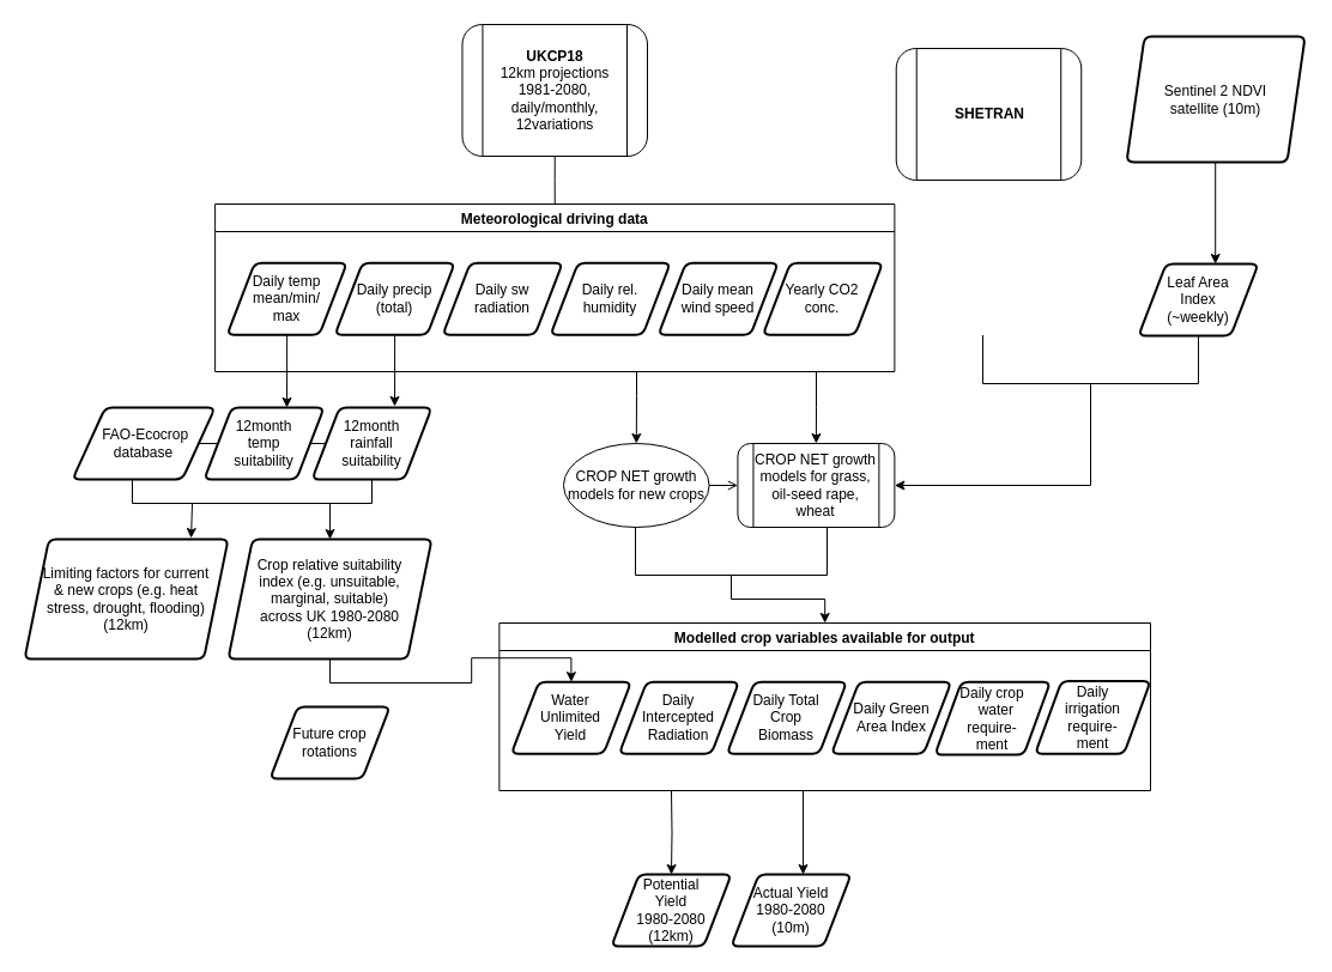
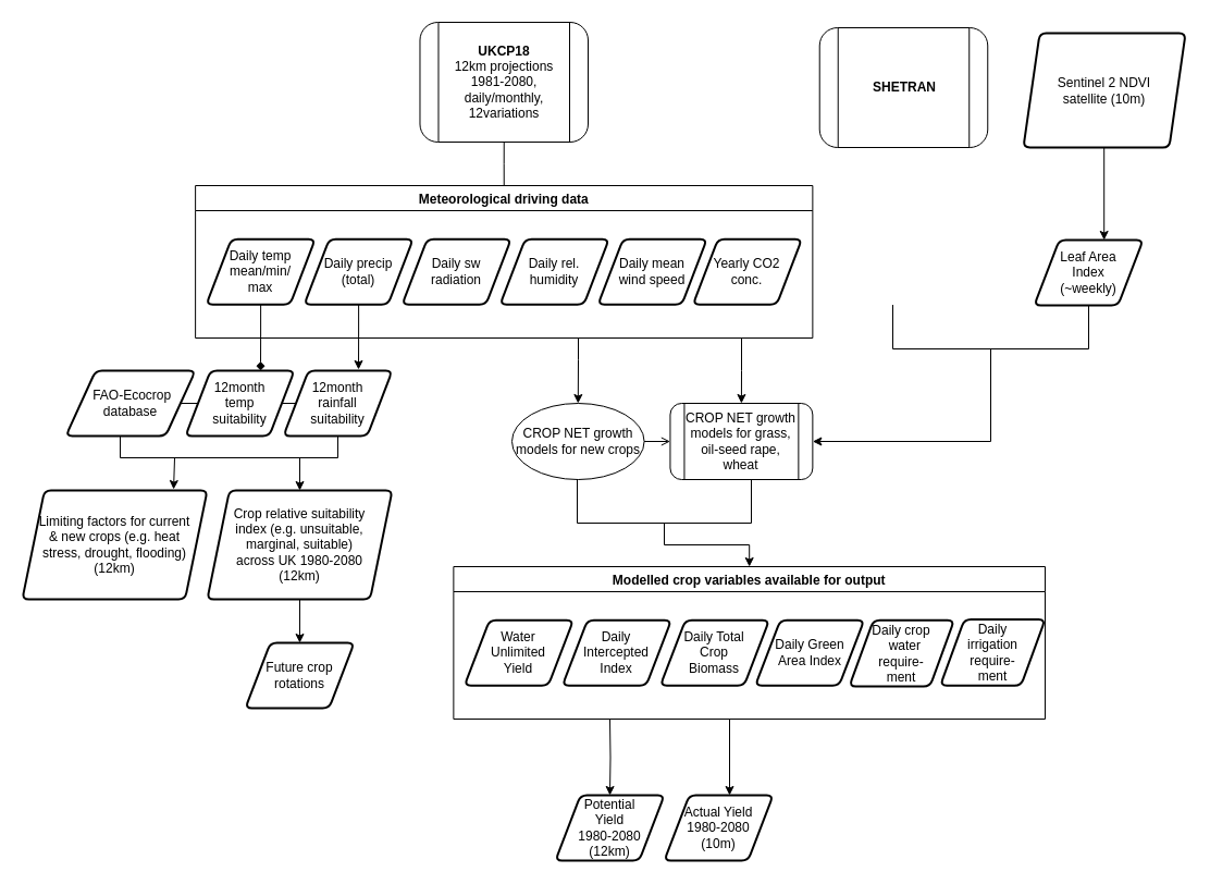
- <mxCell id="41" value="&lt;div&gt;&lt;b&gt;SHETRAN&lt;br&gt;&lt;/b&gt;&lt;/div&gt;" style="shape=process;whiteSpace=wrap;html=1;backgroundOutline=1;shadow=0;fontFamily=Helvetica;fontSize=12;fontColor=#000000;align=center;strokeColor=#000000;strokeWidth=1;fillColor=#ffffff;rounded=1;" parent="1" vertex="1"><mxGeometry x="747.73" y="40" width="154.53" height="110" as="geometry" /></mxCell>
+ <mxCell id="41" value="&lt;div&gt;&lt;b&gt;SHETRAN&lt;br&gt;&lt;/b&gt;&lt;/div&gt;" style="shape=process;whiteSpace=wrap;html=1;backgroundOutline=1;shadow=0;fontFamily=Helvetica;fontSize=12;fontColor=#000000;align=center;strokeColor=#000000;strokeWidth=1;fillColor=#ffffff;rounded=1;" parent="1" vertex="1"><mxGeometry x="752.73" y="25" width="154.53" height="110" as="geometry" /></mxCell>
- <mxCell id="15" style="edgeStyle=orthogonalEdgeStyle;rounded=0;orthogonalLoop=1;jettySize=auto;html=1;exitX=0.5;exitY=1;exitDx=0;exitDy=0;entryX=0.69;entryY=0;entryDx=0;entryDy=0;entryPerimeter=0;" parent="1" source="5" target="13" edge="1"><mxGeometry relative="1" as="geometry" /></mxCell>
+ <mxCell id="15" style="edgeStyle=orthogonalEdgeStyle;rounded=0;orthogonalLoop=1;jettySize=auto;html=1;exitX=0.5;exitY=1;exitDx=0;exitDy=0;entryX=0.69;entryY=0;entryDx=0;entryDy=0;entryPerimeter=0;endArrow=diamond;" parent="1" source="5" target="13" edge="1"><mxGeometry relative="1" as="geometry" /></mxCell>
- <mxCell id="17" style="edgeStyle=orthogonalEdgeStyle;rounded=0;orthogonalLoop=1;jettySize=auto;html=1;exitX=0.5;exitY=1;exitDx=0;exitDy=0;" parent="1" source="47" target="33" edge="1"><mxGeometry relative="1" as="geometry" /></mxCell>
+ <mxCell id="17" style="edgeStyle=orthogonalEdgeStyle;rounded=0;orthogonalLoop=1;jettySize=auto;html=1;exitX=0.5;exitY=1;exitDx=0;exitDy=0;entryX=0.5;entryY=0;entryDx=0;entryDy=0;" parent="1" source="47" target="20" edge="1"><mxGeometry relative="1" as="geometry" /></mxCell>
- <mxCell id="34" value="&lt;div&gt;Daily &lt;br&gt;&lt;/div&gt;&lt;div&gt;Intercepted&lt;/div&gt;&lt;div&gt;Radiation&lt;br&gt;&lt;/div&gt;" style="shape=parallelogram;html=1;strokeWidth=2;perimeter=parallelogramPerimeter;whiteSpace=wrap;rounded=1;arcSize=12;size=0.23;" parent="32" vertex="1"><mxGeometry x="100" y="49.21" width="100" height="60" as="geometry" /></mxCell>
+ <mxCell id="34" value="&lt;div&gt;Daily &lt;br&gt;&lt;/div&gt;&lt;div&gt;Intercepted&lt;/div&gt;&lt;div&gt;Index&lt;br&gt;&lt;/div&gt;" style="shape=parallelogram;html=1;strokeWidth=2;perimeter=parallelogramPerimeter;whiteSpace=wrap;rounded=1;arcSize=12;size=0.23;" parent="32" vertex="1"><mxGeometry x="100" y="49.21" width="100" height="60" as="geometry" /></mxCell>
